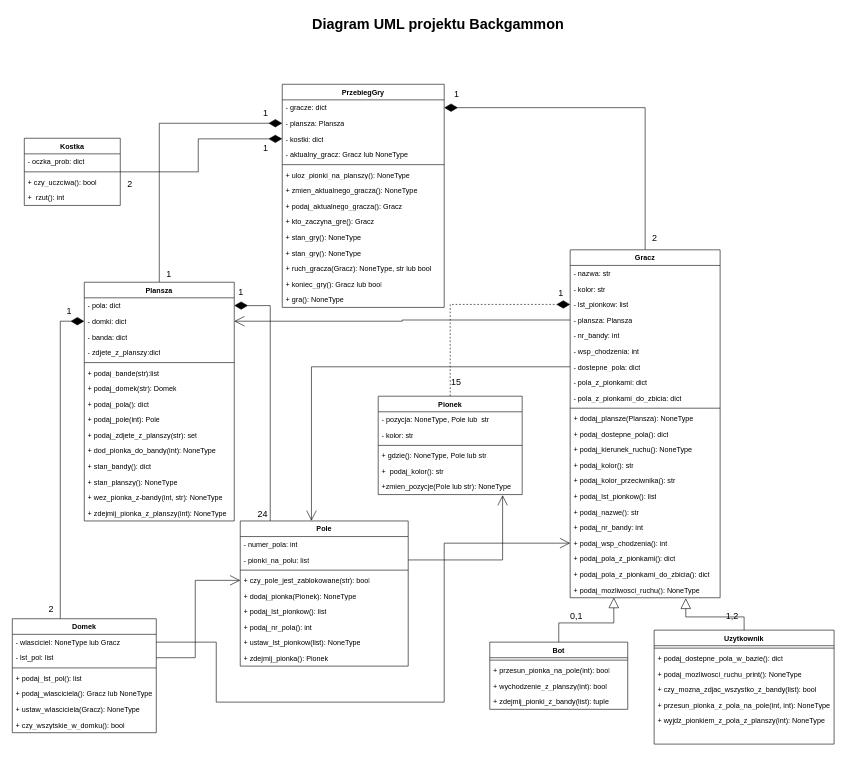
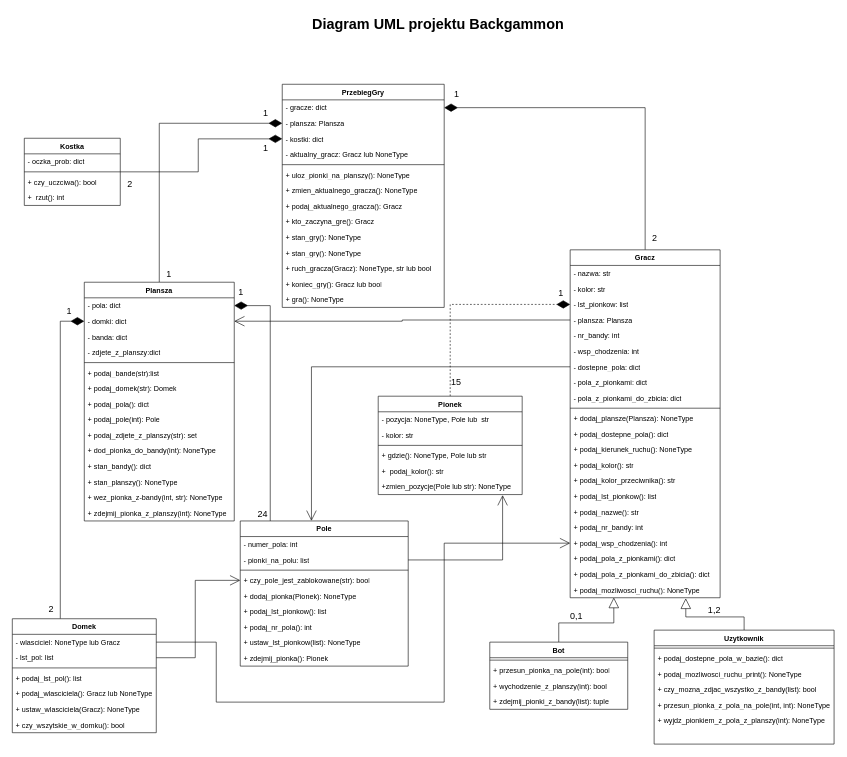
- <mxCell id="125" value="1,2" style="text;html=1;align=center;verticalAlign=bottom;resizable=0;points=[];autosize=1;strokeColor=none;fillColor=none;fontSize=15;" parent="1" vertex="1"><mxGeometry x="1200" y="1008" width="40" height="30" as="geometry" /></mxCell>
+ <mxCell id="125" value="1,2" style="text;html=1;align=center;verticalAlign=bottom;resizable=0;points=[];autosize=1;strokeColor=none;fillColor=none;fontSize=15;" parent="1" vertex="1"><mxGeometry x="1170" y="998" width="40" height="30" as="geometry" /></mxCell>
